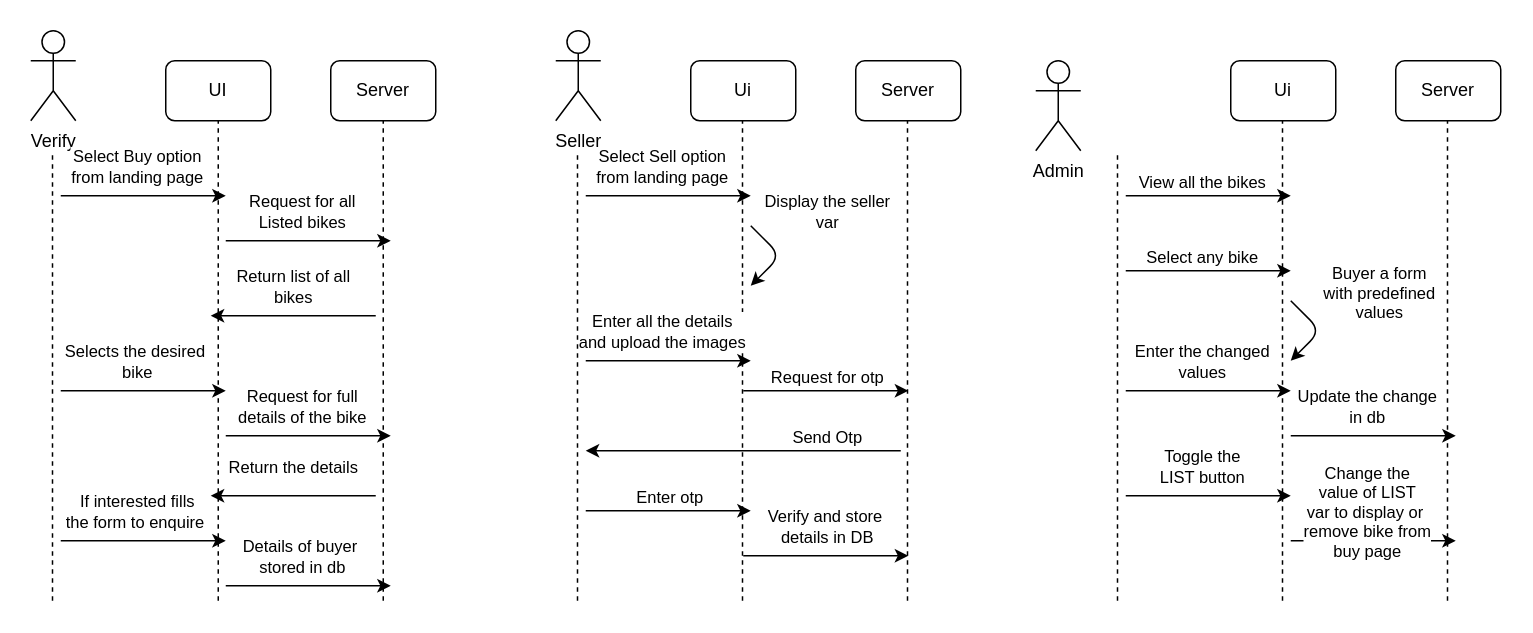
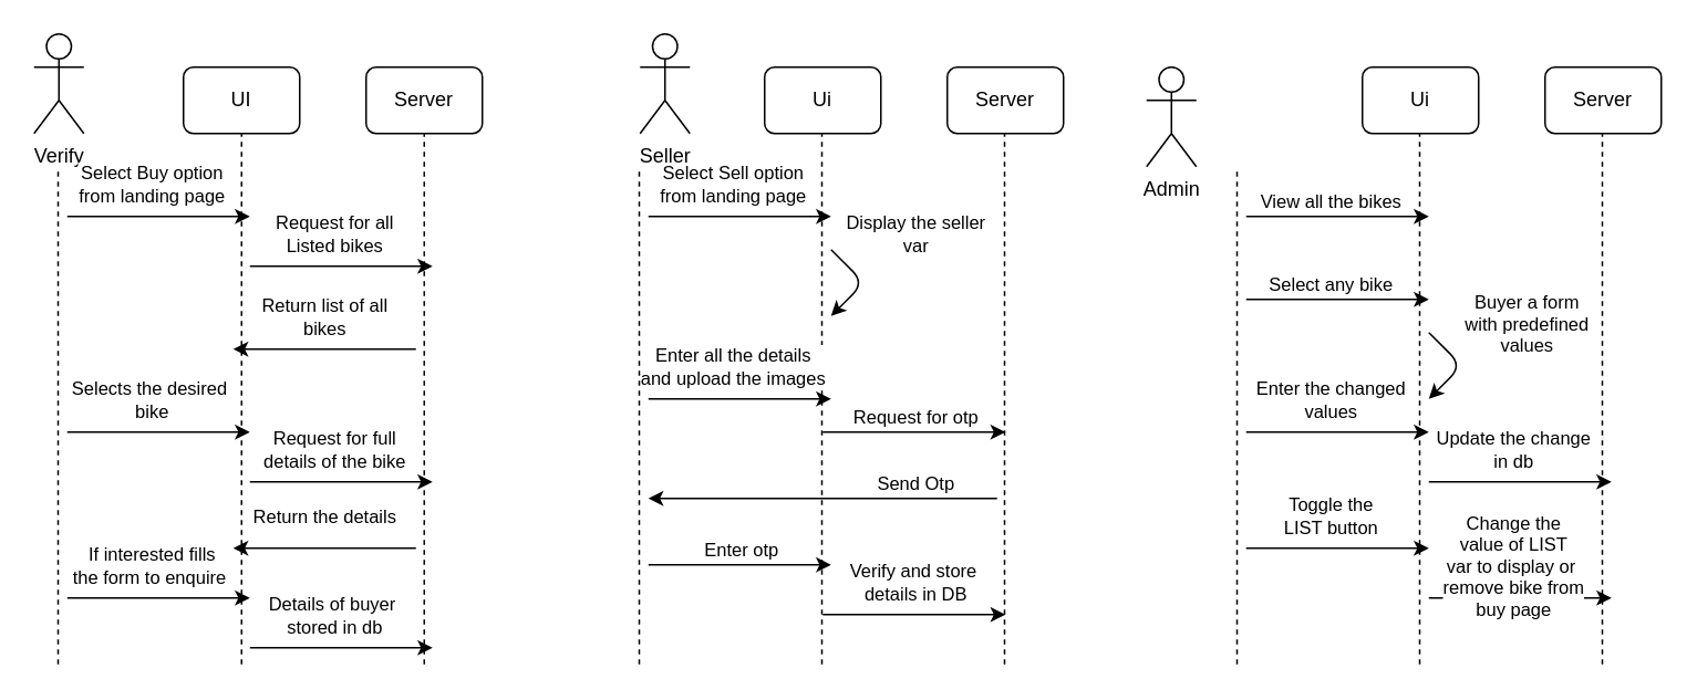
- <mxCell id="24" value="Seller" style="shape=umlActor;verticalLabelPosition=bottom;verticalAlign=top;html=1;outlineConnect=0;" vertex="1" parent="1"><mxGeometry x="370" y="20" width="30" height="60" as="geometry" /></mxCell>
+ <mxCell id="24" value="Seller" style="shape=umlActor;verticalLabelPosition=bottom;verticalAlign=top;html=1;outlineConnect=0;" vertex="1" parent="1"><mxGeometry x="385" y="20" width="30" height="60" as="geometry" /></mxCell>
